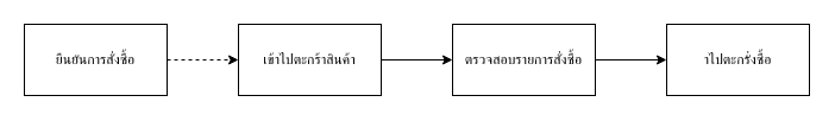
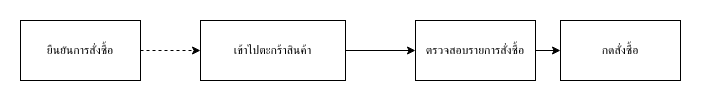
- <mxCell id="5" value="เข้าไปตะกร้าสินค้า" style="rounded=0;whiteSpace=wrap;html=1;" vertex="1" parent="1"><mxGeometry x="200" y="20" width="120" height="60" as="geometry" /></mxCell>
+ <mxCell id="5" value="เข้าไปตะกร้าสินค้า" style="rounded=0;whiteSpace=wrap;html=1;" vertex="1" parent="1"><mxGeometry x="200" y="20" width="145" height="60" as="geometry" /></mxCell>
- <mxCell id="7" value="ตรวจสอบรายการสั่งซื้อ" style="rounded=0;whiteSpace=wrap;html=1;" vertex="1" parent="1"><mxGeometry x="380" y="20" width="120" height="60" as="geometry" /></mxCell>
+ <mxCell id="7" value="ตรวจสอบรายการสั่งซื้อ" style="rounded=0;whiteSpace=wrap;html=1;" vertex="1" parent="1"><mxGeometry x="415" y="20" width="120" height="60" as="geometry" /></mxCell>
- <mxCell id="8" value="าไปตะกรั่งซื้อ" style="rounded=0;whiteSpace=wrap;html=1;" vertex="1" parent="1"><mxGeometry x="560" y="20" width="120" height="60" as="geometry" /></mxCell>
+ <mxCell id="8" value="กดสั่งซื้อ" style="rounded=0;whiteSpace=wrap;html=1;" vertex="1" parent="1"><mxGeometry x="560" y="20" width="120" height="60" as="geometry" /></mxCell>
